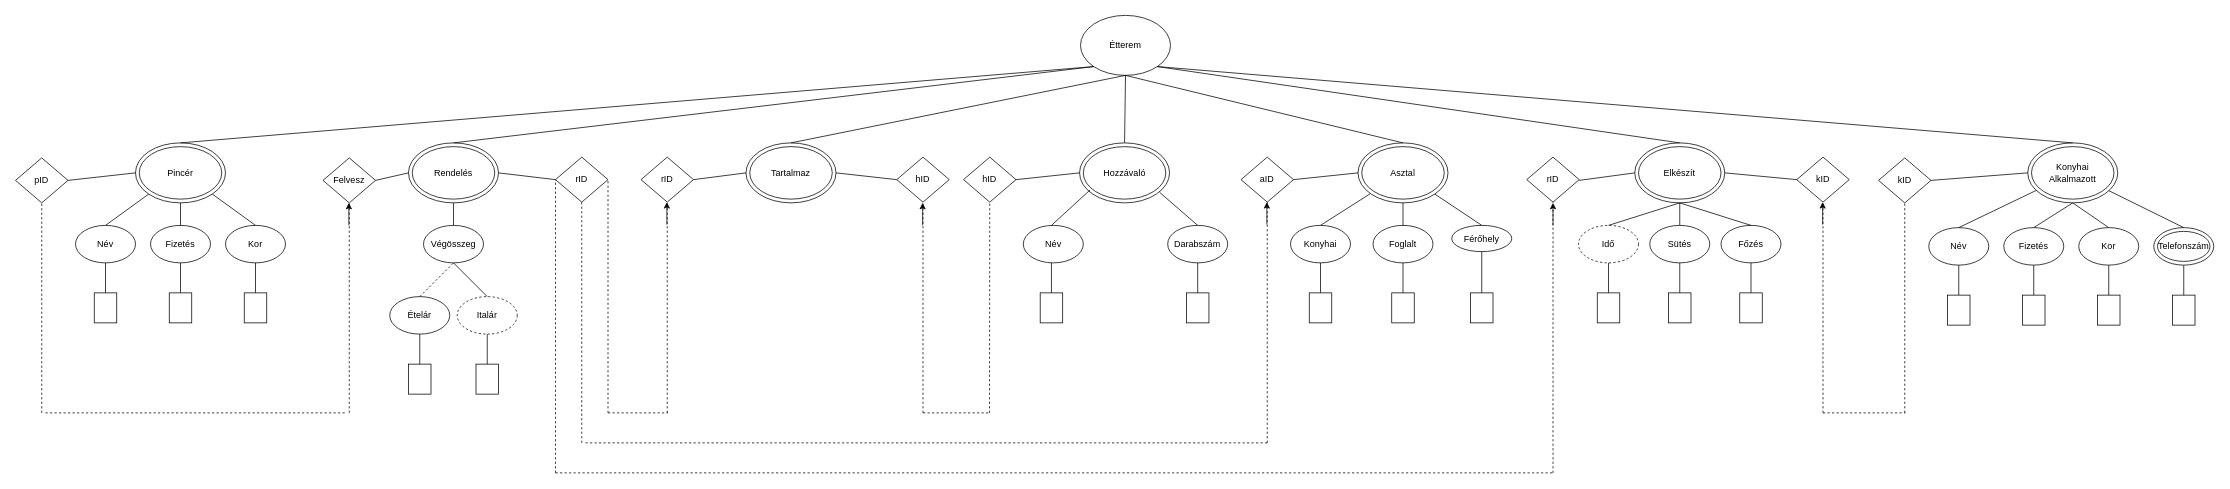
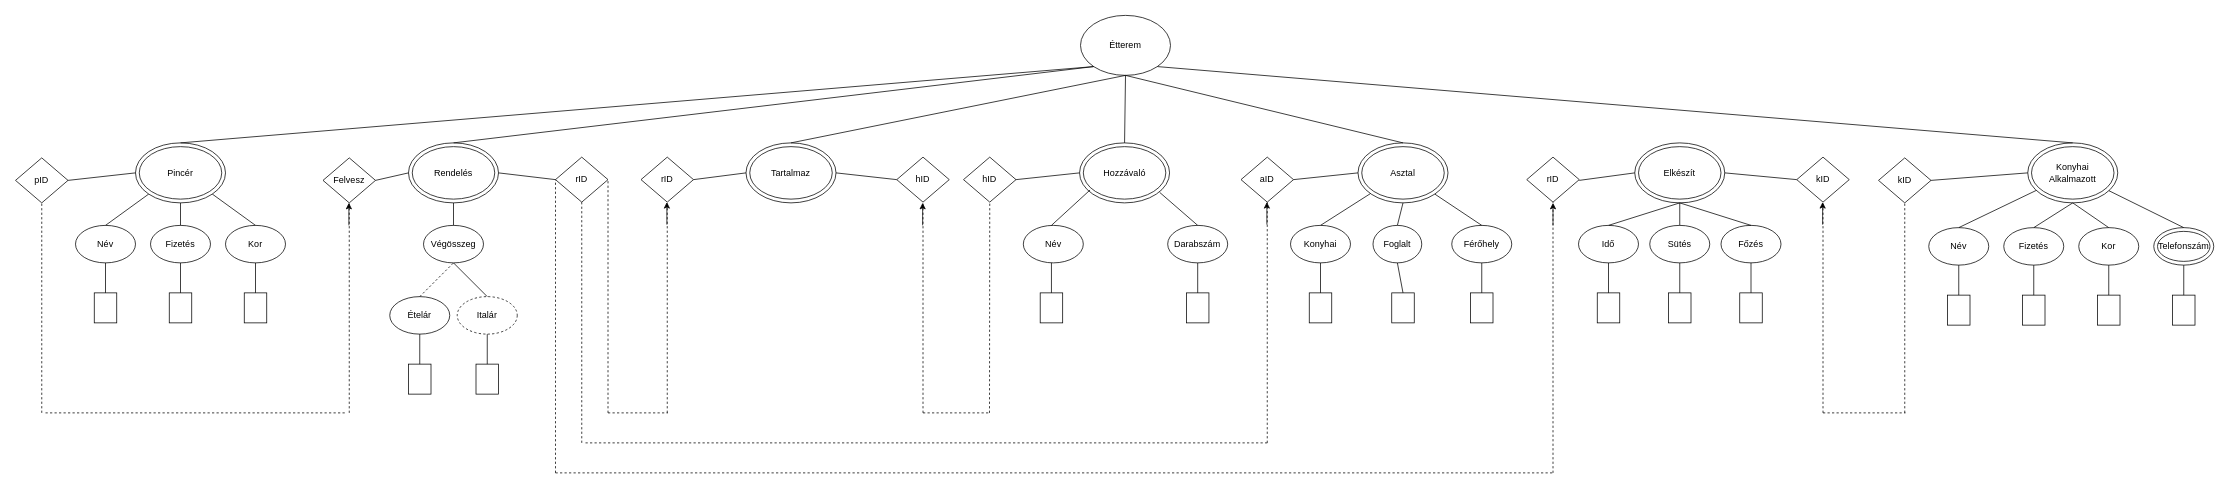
- <mxCell id="123" value="" style="endArrow=none;html=1;rounded=0;entryX=1;entryY=1;entryDx=0;entryDy=0;exitX=0.5;exitY=0;exitDx=0;exitDy=0;" parent="1" source="56" target="2" edge="1"><mxGeometry width="50" height="50" relative="1" as="geometry"><mxPoint x="2000" y="290" as="sourcePoint" /><mxPoint x="2050" y="240" as="targetPoint" /></mxGeometry></mxCell>
- <mxCell id="51" value="Férőhely" style="ellipse;whiteSpace=wrap;html=1;fillColor=none;" parent="1" vertex="1"><mxGeometry x="1935" y="300" width="80" height="35" as="geometry" /></mxCell>
+ <mxCell id="51" value="Férőhely" style="ellipse;whiteSpace=wrap;html=1;fillColor=none;" parent="1" vertex="1"><mxGeometry x="1935" y="300" width="80" height="50" as="geometry" /></mxCell>
- <mxCell id="70" value="Foglalt" style="ellipse;whiteSpace=wrap;html=1;fillColor=none;" parent="1" vertex="1"><mxGeometry x="1830" y="300" width="80" height="50" as="geometry" /></mxCell>
+ <mxCell id="70" value="Foglalt" style="ellipse;whiteSpace=wrap;html=1;fillColor=none;" parent="1" vertex="1"><mxGeometry x="1830" y="300" width="65" height="50" as="geometry" /></mxCell>
- <mxCell id="58" value="Idő" style="ellipse;whiteSpace=wrap;html=1;fillColor=none;dashed=1;" parent="1" vertex="1"><mxGeometry x="2104" y="300" width="80" height="50" as="geometry" /></mxCell>
+ <mxCell id="58" value="Idő" style="ellipse;whiteSpace=wrap;html=1;fillColor=none;" parent="1" vertex="1"><mxGeometry x="2104" y="300" width="80" height="50" as="geometry" /></mxCell>
